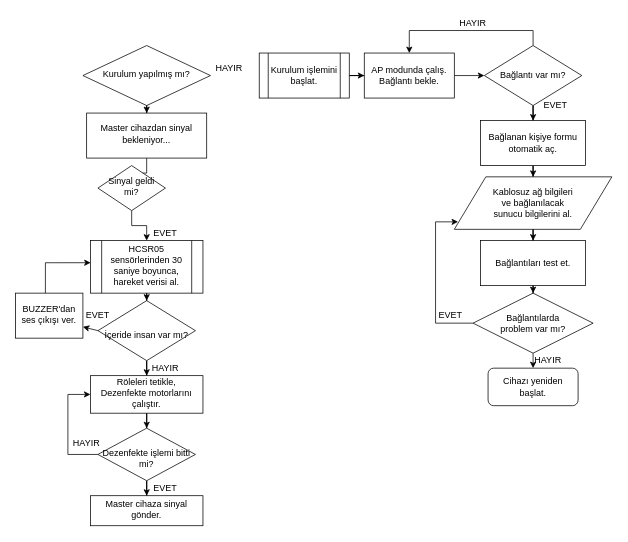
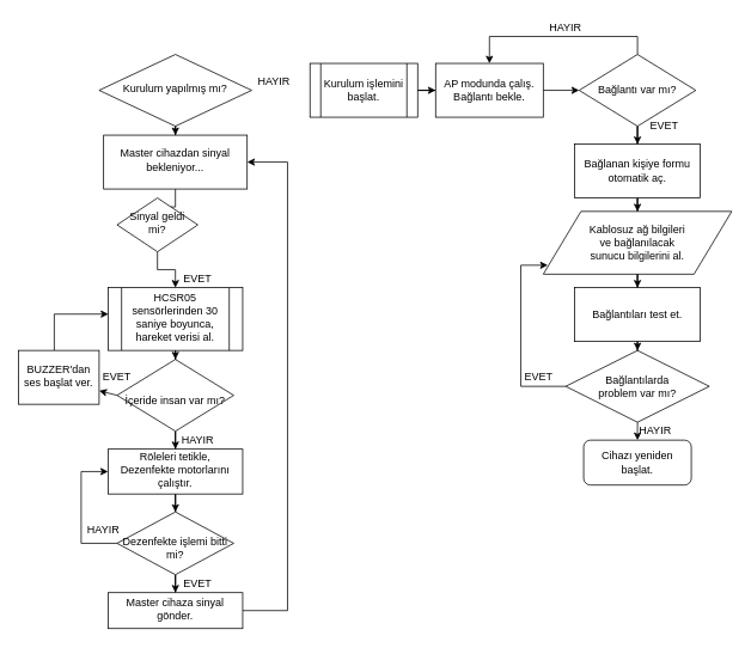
- <mxCell id="37" value="BUZZER'dan ses çıkışı ver." style="whiteSpace=wrap;html=1;shadow=0;strokeWidth=1;spacing=6;spacingTop=-4;" vertex="1" parent="1"><mxGeometry x="20" y="390" width="90" height="60" as="geometry" /></mxCell>
+ <mxCell id="37" value="BUZZER'dan ses başlat ver." style="whiteSpace=wrap;html=1;shadow=0;strokeWidth=1;spacing=6;spacingTop=-4;" vertex="1" parent="1"><mxGeometry x="20" y="390" width="90" height="60" as="geometry" /></mxCell>
+ <mxCell id="46" style="edgeStyle=orthogonalEdgeStyle;rounded=0;orthogonalLoop=1;jettySize=auto;html=1;" edge="1" parent="1" source="47" target="27"><mxGeometry relative="1" as="geometry"><Array as="points"><mxPoint x="320" y="680" /><mxPoint x="320" y="180" /></Array></mxGeometry></mxCell>
